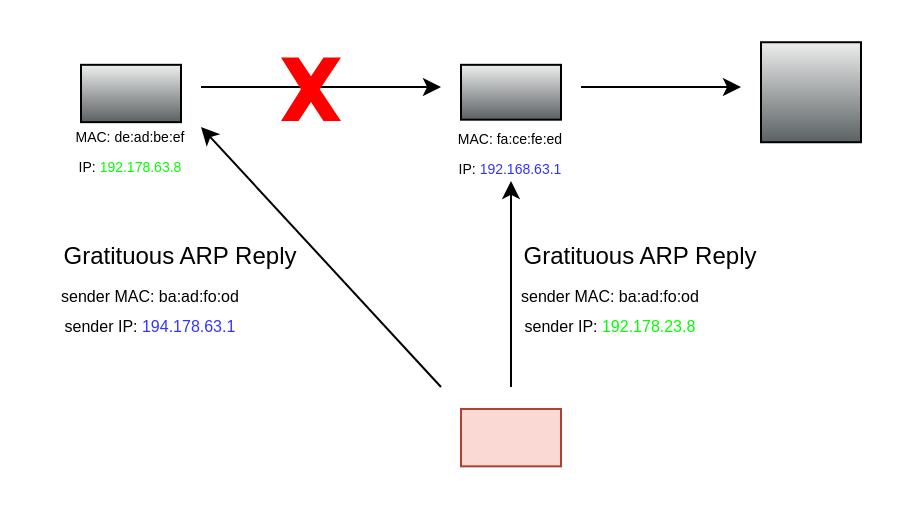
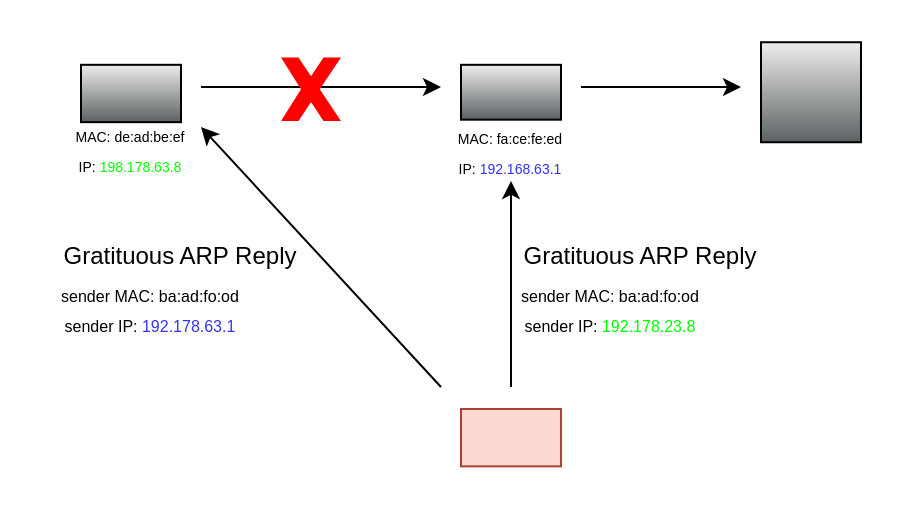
- <mxCell id="9" value="&lt;div&gt;&lt;font style=&quot;font-size: 7px;&quot;&gt;MAC: de:ad:be:ef&lt;/font&gt;&lt;/div&gt;&lt;font style=&quot;font-size: 7px;&quot;&gt;IP: &lt;font style=&quot;color: light-dark(rgb(0, 255, 0), rgb(0, 255, 0));&quot;&gt;192.178.63.8&lt;/font&gt;&lt;/font&gt;" style="text;strokeColor=none;align=center;fillColor=none;html=1;verticalAlign=middle;whiteSpace=wrap;rounded=0;" vertex="1" parent="1"><mxGeometry x="35" y="59.34" width="60" height="30" as="geometry" /></mxCell>
+ <mxCell id="9" value="&lt;div&gt;&lt;font style=&quot;font-size: 7px;&quot;&gt;MAC: de:ad:be:ef&lt;/font&gt;&lt;/div&gt;&lt;font style=&quot;font-size: 7px;&quot;&gt;IP: &lt;font style=&quot;color: light-dark(rgb(0, 255, 0), rgb(0, 255, 0));&quot;&gt;198.178.63.8&lt;/font&gt;&lt;/font&gt;" style="text;strokeColor=none;align=center;fillColor=none;html=1;verticalAlign=middle;whiteSpace=wrap;rounded=0;" vertex="1" parent="1"><mxGeometry x="35" y="59.34" width="60" height="30" as="geometry" /></mxCell>
- <mxCell id="15" value="&lt;div&gt;&lt;font style=&quot;font-size: 8px;&quot;&gt;sender MAC: ba:ad:fo:od&lt;/font&gt;&lt;/div&gt;&lt;div&gt;&lt;font style=&quot;font-size: 8px;&quot;&gt;sender IP: &lt;font style=&quot;color: light-dark(rgb(51, 51, 255), rgb(0, 0, 255));&quot;&gt;194.178.63.1&lt;/font&gt;&lt;/font&gt;&lt;/div&gt;" style="text;strokeColor=none;align=center;fillColor=none;html=1;verticalAlign=middle;whiteSpace=wrap;rounded=0;" vertex="1" parent="1"><mxGeometry x="20" y="133.15" width="110" height="42.38" as="geometry" /></mxCell>
+ <mxCell id="15" value="&lt;div&gt;&lt;font style=&quot;font-size: 8px;&quot;&gt;sender MAC: ba:ad:fo:od&lt;/font&gt;&lt;/div&gt;&lt;div&gt;&lt;font style=&quot;font-size: 8px;&quot;&gt;sender IP: &lt;font style=&quot;color: light-dark(rgb(51, 51, 255), rgb(0, 0, 255));&quot;&gt;192.178.63.1&lt;/font&gt;&lt;/font&gt;&lt;/div&gt;" style="text;strokeColor=none;align=center;fillColor=none;html=1;verticalAlign=middle;whiteSpace=wrap;rounded=0;" vertex="1" parent="1"><mxGeometry x="20" y="133.15" width="110" height="42.38" as="geometry" /></mxCell>
